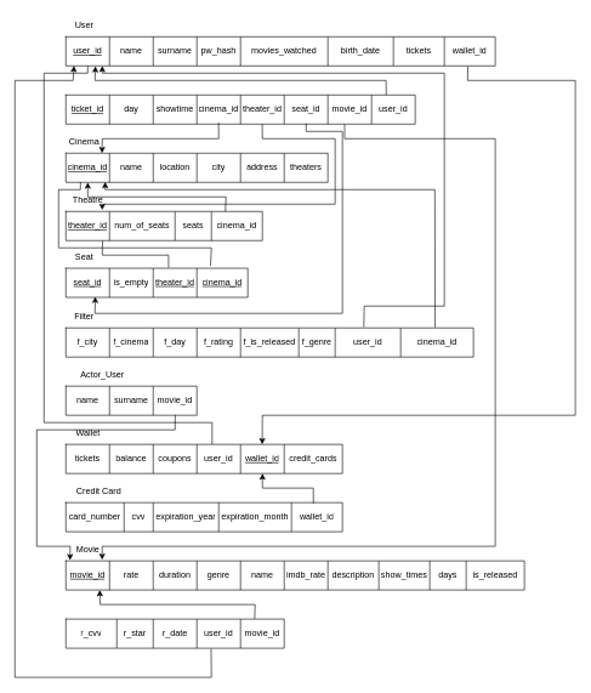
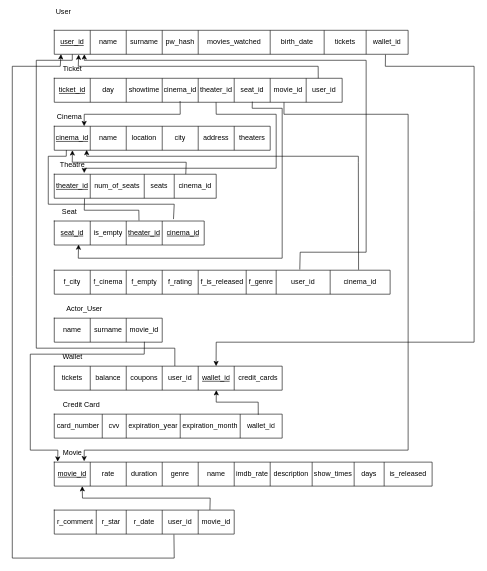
- <mxCell id="12" value="User" style="text;html=1;align=center;verticalAlign=middle;resizable=0;points=[];autosize=1;strokeColor=none;fillColor=none;" parent="1" vertex="1"><mxGeometry x="90" y="20" width="50" height="30" as="geometry" /></mxCell>
+ <mxCell id="12" value="User" style="text;html=1;align=center;verticalAlign=middle;resizable=0;points=[];autosize=1;strokeColor=none;fillColor=none;" parent="1" vertex="1"><mxGeometry x="80" y="5" width="50" height="30" as="geometry" /></mxCell>
+ <mxCell id="23" value="Ticket" style="text;html=1;align=center;verticalAlign=middle;resizable=0;points=[];autosize=1;strokeColor=none;fillColor=none;" parent="1" vertex="1"><mxGeometry x="90" y="100" width="60" height="30" as="geometry" /></mxCell>
- <mxCell id="57" value="Filter" style="text;html=1;align=center;verticalAlign=middle;resizable=0;points=[];autosize=1;strokeColor=none;fillColor=none;" parent="1" vertex="1"><mxGeometry x="90" y="420" width="50" height="30" as="geometry" /></mxCell>
- <mxCell id="51" value="f_day" style="shape=partialRectangle;html=1;whiteSpace=wrap;connectable=0;strokeColor=inherit;overflow=hidden;fillColor=none;top=0;left=0;bottom=0;right=0;pointerEvents=1;" parent="48" vertex="1"><mxGeometry x="120" width="60" height="40" as="geometry"><mxRectangle width="60" height="40" as="alternateBounds" /></mxGeometry></mxCell>
+ <mxCell id="51" value="f_empty" style="shape=partialRectangle;html=1;whiteSpace=wrap;connectable=0;strokeColor=inherit;overflow=hidden;fillColor=none;top=0;left=0;bottom=0;right=0;pointerEvents=1;" parent="48" vertex="1"><mxGeometry x="120" width="60" height="40" as="geometry"><mxRectangle width="60" height="40" as="alternateBounds" /></mxGeometry></mxCell>
- <mxCell id="99" value="r_cvv" style="shape=partialRectangle;html=1;whiteSpace=wrap;connectable=0;strokeColor=inherit;overflow=hidden;fillColor=none;top=0;left=0;bottom=0;right=0;pointerEvents=1;" parent="98" vertex="1"><mxGeometry width="70" height="40" as="geometry"><mxRectangle width="70" height="40" as="alternateBounds" /></mxGeometry></mxCell>
+ <mxCell id="99" value="r_comment" style="shape=partialRectangle;html=1;whiteSpace=wrap;connectable=0;strokeColor=inherit;overflow=hidden;fillColor=none;top=0;left=0;bottom=0;right=0;pointerEvents=1;" parent="98" vertex="1"><mxGeometry width="70" height="40" as="geometry"><mxRectangle width="70" height="40" as="alternateBounds" /></mxGeometry></mxCell>
